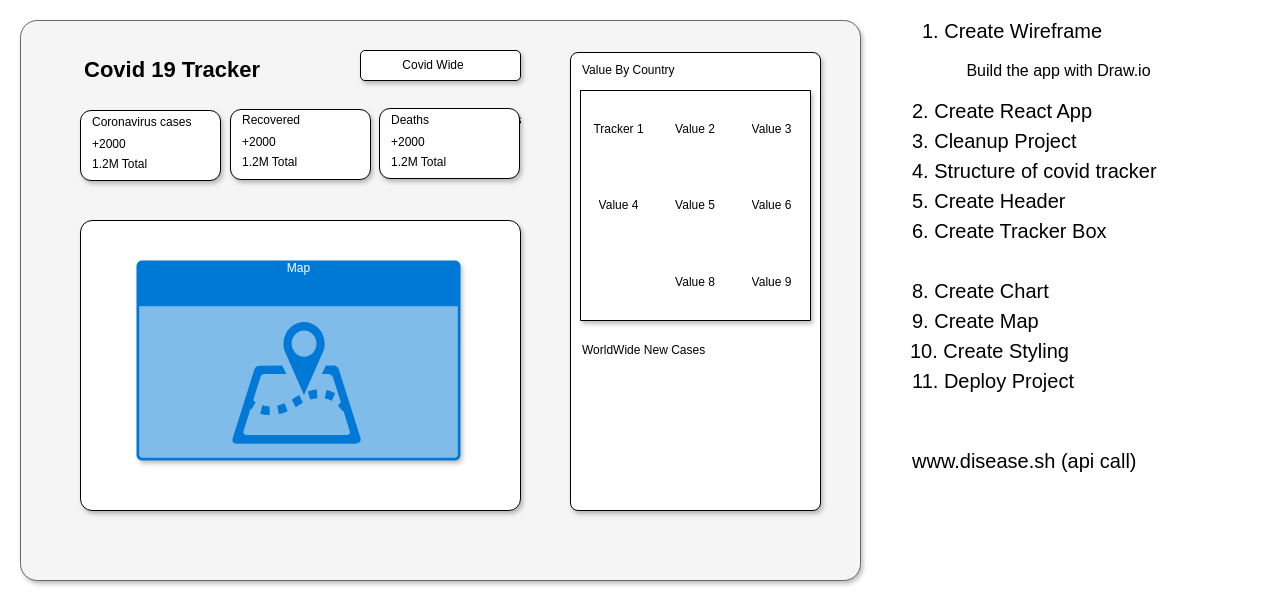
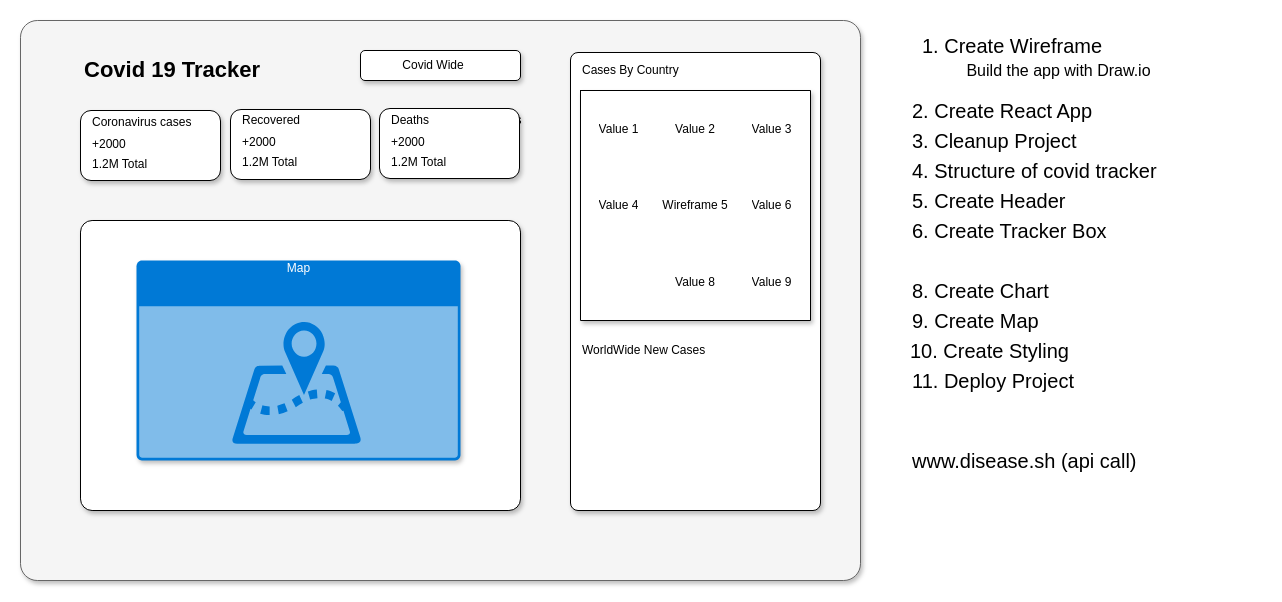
- <mxCell id="42" value="&lt;font style=&quot;font-size: 20px&quot;&gt;1. Create Wireframe&lt;/font&gt;" style="text;html=1;strokeColor=none;fillColor=none;align=left;verticalAlign=middle;whiteSpace=wrap;rounded=0;shadow=1;glass=0;sketch=0;" vertex="1" parent="1"><mxGeometry x="920" y="20" width="300" height="20" as="geometry" /></mxCell>
+ <mxCell id="42" value="&lt;font style=&quot;font-size: 20px&quot;&gt;1. Create Wireframe&lt;/font&gt;" style="text;html=1;strokeColor=none;fillColor=none;align=left;verticalAlign=middle;whiteSpace=wrap;rounded=0;shadow=1;glass=0;sketch=0;" vertex="1" parent="1"><mxGeometry x="920" y="35" width="300" height="20" as="geometry" /></mxCell>
- <mxCell id="27" value="Value By Country" style="text;html=1;strokeColor=none;fillColor=none;align=left;verticalAlign=middle;whiteSpace=wrap;rounded=0;shadow=1;glass=0;sketch=0;" vertex="1" parent="1"><mxGeometry x="580" y="60" width="190" height="20" as="geometry" /></mxCell>
+ <mxCell id="27" value="Cases By Country" style="text;html=1;strokeColor=none;fillColor=none;align=left;verticalAlign=middle;whiteSpace=wrap;rounded=0;shadow=1;glass=0;sketch=0;" vertex="1" parent="1"><mxGeometry x="580" y="60" width="190" height="20" as="geometry" /></mxCell>
- <mxCell id="32" value="Tracker 1" style="shape=partialRectangle;html=1;whiteSpace=wrap;connectable=0;fillColor=none;top=0;left=0;bottom=0;right=0;overflow=hidden;" vertex="1" parent="31"><mxGeometry width="77" height="77" as="geometry" /></mxCell>
+ <mxCell id="32" value="Value 1" style="shape=partialRectangle;html=1;whiteSpace=wrap;connectable=0;fillColor=none;top=0;left=0;bottom=0;right=0;overflow=hidden;" vertex="1" parent="31"><mxGeometry width="77" height="77" as="geometry" /></mxCell>
- <mxCell id="37" value="Value 5" style="shape=partialRectangle;html=1;whiteSpace=wrap;connectable=0;fillColor=none;top=0;left=0;bottom=0;right=0;overflow=hidden;" vertex="1" parent="35"><mxGeometry x="77" width="76" height="76" as="geometry" /></mxCell>
+ <mxCell id="37" value="Wireframe 5" style="shape=partialRectangle;html=1;whiteSpace=wrap;connectable=0;fillColor=none;top=0;left=0;bottom=0;right=0;overflow=hidden;" vertex="1" parent="35"><mxGeometry x="77" width="76" height="76" as="geometry" /></mxCell>
